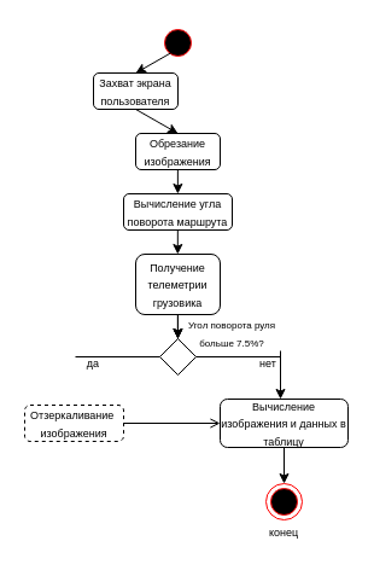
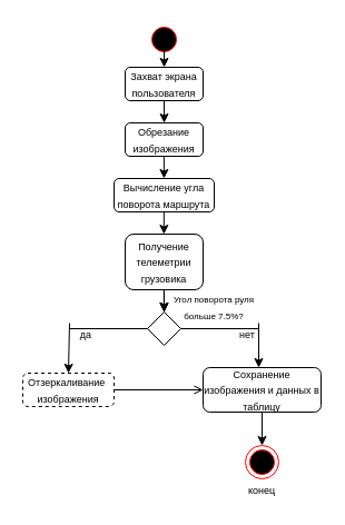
- <mxCell id="3" value="&lt;font style=&quot;font-size: 9px;&quot;&gt;Захват экрана пользователя&lt;br&gt;&lt;/font&gt;" style="rounded=1;whiteSpace=wrap;html=1;" vertex="1" parent="1"><mxGeometry x="77" y="60" width="70" height="30" as="geometry" /></mxCell>
+ <mxCell id="3" value="&lt;font style=&quot;font-size: 9px;&quot;&gt;Захват экрана пользователя&lt;br&gt;&lt;/font&gt;" style="rounded=1;whiteSpace=wrap;html=1;" vertex="1" parent="1"><mxGeometry x="112" y="60" width="70" height="30" as="geometry" /></mxCell>
+ <mxCell id="23" value="" style="endArrow=classic;html=1;rounded=0;entryX=0.5;entryY=0;entryDx=0;entryDy=0;exitX=0;exitY=0;exitDx=0;exitDy=0;" edge="1" parent="1" source="25" target="26"><mxGeometry width="50" height="50" relative="1" as="geometry"><mxPoint x="52" y="290" as="sourcePoint" /><mxPoint x="62" y="330" as="targetPoint" /></mxGeometry></mxCell>
- <mxCell id="19" value="&lt;font style=&quot;font-size: 9px;&quot;&gt;Вычисление изображения и данных в таблицу&lt;/font&gt;" style="rounded=1;whiteSpace=wrap;html=1;" vertex="1" parent="1"><mxGeometry x="182" y="330" width="106" height="40" as="geometry" /></mxCell>
+ <mxCell id="19" value="&lt;font style=&quot;font-size: 9px;&quot;&gt;Сохранение изображения и данных в таблицу&lt;/font&gt;" style="rounded=1;whiteSpace=wrap;html=1;" vertex="1" parent="1"><mxGeometry x="182" y="330" width="106" height="40" as="geometry" /></mxCell>
